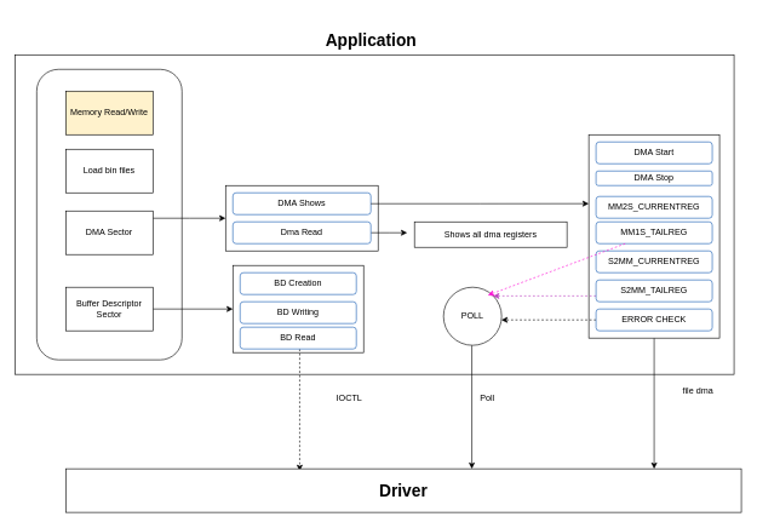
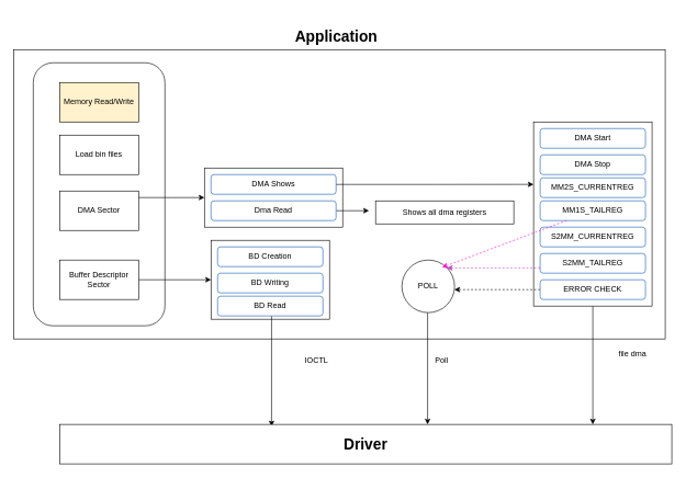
- <mxCell id="24" value="DMA Stop" style="rounded=1;whiteSpace=wrap;html=1;gradientColor=none;strokeColor=light-dark(#1a5fb4, #ededed);" vertex="1" parent="1"><mxGeometry x="820" y="235" width="160" height="20" as="geometry" /></mxCell>
+ <mxCell id="24" value="DMA Stop" style="rounded=1;whiteSpace=wrap;html=1;gradientColor=none;strokeColor=light-dark(#1a5fb4, #ededed);" vertex="1" parent="1"><mxGeometry x="820" y="235" width="160" height="30" as="geometry" /></mxCell>
- <mxCell id="30" style="edgeStyle=elbowEdgeStyle;rounded=0;orthogonalLoop=1;jettySize=auto;html=1;entryX=0.346;entryY=0.05;entryDx=0;entryDy=0;entryPerimeter=0;dashed=1;" edge="1" parent="1" source="31" target="41"><mxGeometry relative="1" as="geometry"><mxPoint x="410" y="635" as="targetPoint" /></mxGeometry></mxCell>
+ <mxCell id="30" style="edgeStyle=elbowEdgeStyle;rounded=0;orthogonalLoop=1;jettySize=auto;html=1;entryX=0.346;entryY=0.05;entryDx=0;entryDy=0;entryPerimeter=0;" edge="1" parent="1" source="31" target="41"><mxGeometry relative="1" as="geometry"><mxPoint x="410" y="635" as="targetPoint" /></mxGeometry></mxCell>
